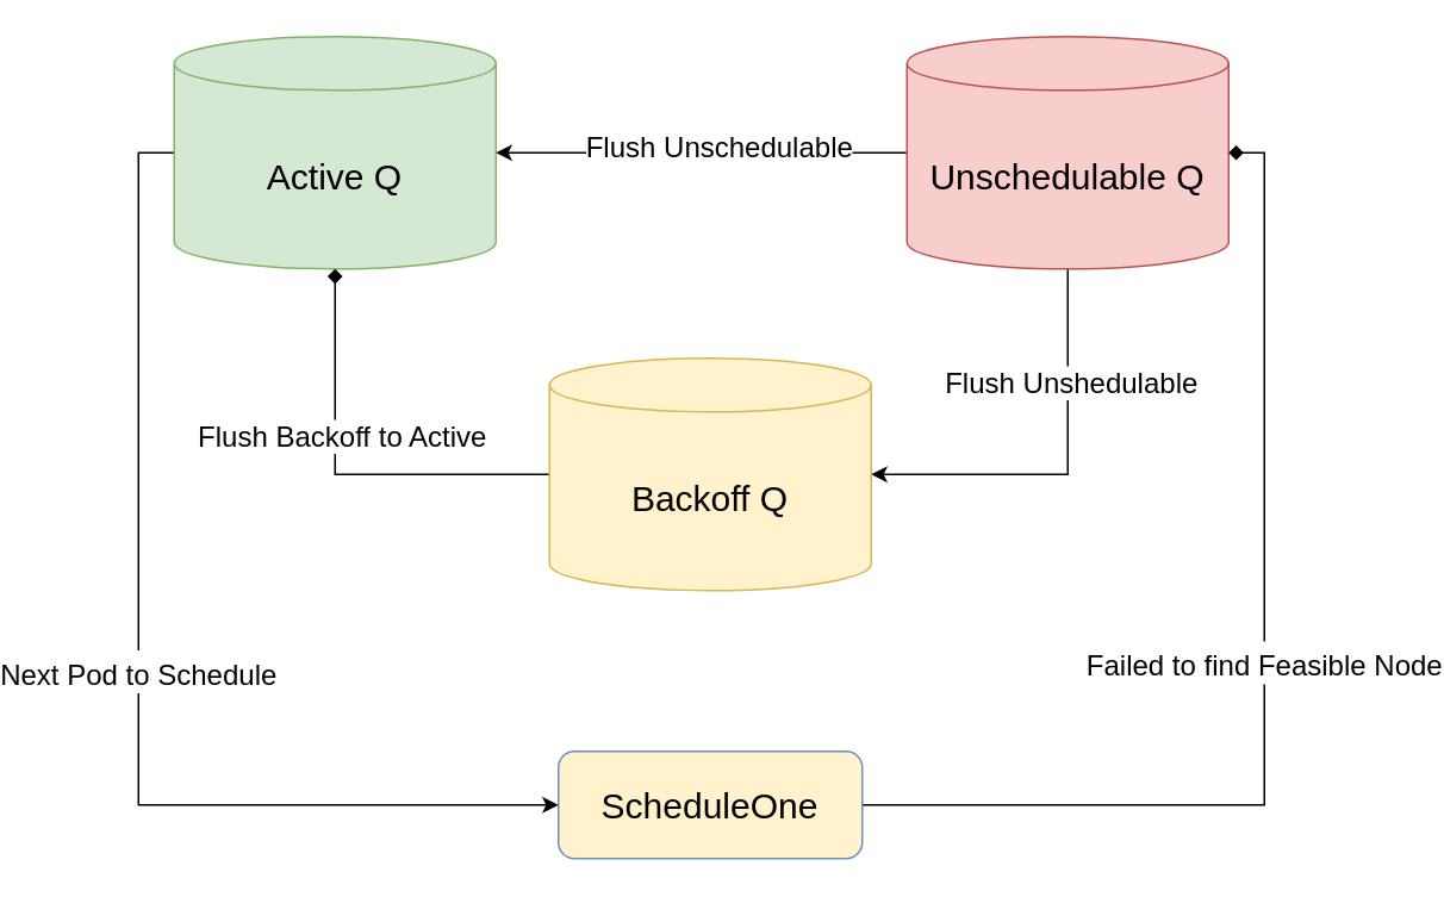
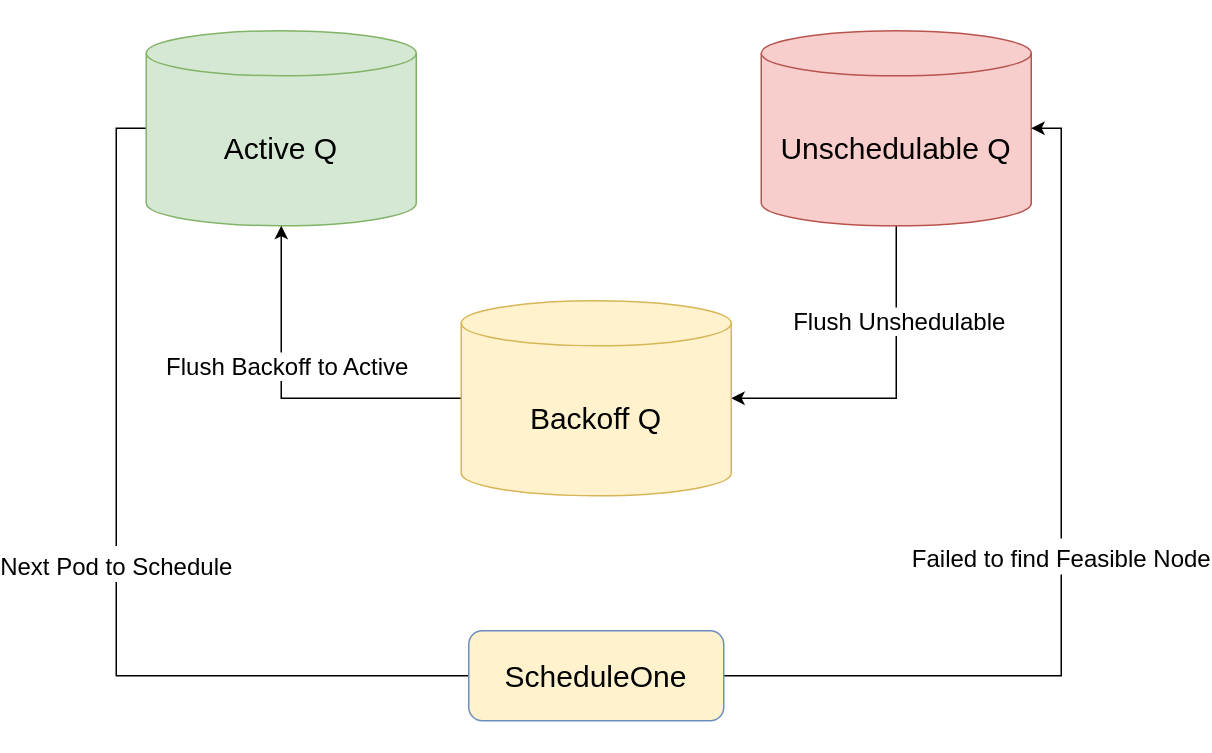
- <mxCell id="4" style="edgeStyle=orthogonalEdgeStyle;rounded=0;orthogonalLoop=1;jettySize=auto;html=1;exitX=0;exitY=0.5;exitDx=0;exitDy=0;exitPerimeter=0;entryX=1;entryY=0.5;entryDx=0;entryDy=0;entryPerimeter=0;fontSize=20;" edge="1" parent="1" source="8" target="3"><mxGeometry relative="1" as="geometry" /></mxCell>
- <mxCell id="5" value="Flush Unschedulable" style="edgeLabel;html=1;align=center;verticalAlign=middle;resizable=0;points=[];fontSize=16;" vertex="1" connectable="0" parent="4"><mxGeometry x="-0.078" y="-4" relative="1" as="geometry"><mxPoint as="offset" /></mxGeometry></mxCell>
- <mxCell id="12" value="&lt;font style=&quot;font-size: 16px;&quot;&gt;Failed to find Feasible Node&lt;/font&gt;" style="edgeStyle=orthogonalEdgeStyle;rounded=0;orthogonalLoop=1;jettySize=auto;html=1;exitX=1;exitY=0.5;exitDx=0;exitDy=0;entryX=1;entryY=0.5;entryDx=0;entryDy=0;entryPerimeter=0;fontSize=20;endArrow=diamond;" edge="1" parent="1" source="13" target="8"><mxGeometry relative="1" as="geometry" /></mxCell>
+ <mxCell id="12" value="&lt;font style=&quot;font-size: 16px;&quot;&gt;Failed to find Feasible Node&lt;/font&gt;" style="edgeStyle=orthogonalEdgeStyle;rounded=0;orthogonalLoop=1;jettySize=auto;html=1;exitX=1;exitY=0.5;exitDx=0;exitDy=0;entryX=1;entryY=0.5;entryDx=0;entryDy=0;entryPerimeter=0;fontSize=20;" edge="1" parent="1" source="13" target="8"><mxGeometry relative="1" as="geometry" /></mxCell>
- <mxCell id="9" style="edgeStyle=orthogonalEdgeStyle;rounded=0;orthogonalLoop=1;jettySize=auto;html=1;exitX=0;exitY=0.5;exitDx=0;exitDy=0;exitPerimeter=0;entryX=0.5;entryY=1;entryDx=0;entryDy=0;entryPerimeter=0;fontSize=20;endArrow=diamond;" edge="1" parent="1" source="11" target="3"><mxGeometry relative="1" as="geometry" /></mxCell>
+ <mxCell id="9" style="edgeStyle=orthogonalEdgeStyle;rounded=0;orthogonalLoop=1;jettySize=auto;html=1;exitX=0;exitY=0.5;exitDx=0;exitDy=0;exitPerimeter=0;entryX=0.5;entryY=1;entryDx=0;entryDy=0;entryPerimeter=0;fontSize=20;" edge="1" parent="1" source="11" target="3"><mxGeometry relative="1" as="geometry" /></mxCell>
- <mxCell id="2" value="&lt;font style=&quot;font-size: 16px;&quot;&gt;Next Pod to Schedule&lt;/font&gt;" style="edgeStyle=orthogonalEdgeStyle;rounded=0;orthogonalLoop=1;jettySize=auto;html=1;exitX=0;exitY=0.5;exitDx=0;exitDy=0;exitPerimeter=0;entryX=0;entryY=0.5;entryDx=0;entryDy=0;fontSize=20;" edge="1" parent="1" source="3" target="13"><mxGeometry relative="1" as="geometry" /></mxCell>
+ <mxCell id="2" value="&lt;font style=&quot;font-size: 16px;&quot;&gt;Next Pod to Schedule&lt;/font&gt;" style="edgeStyle=orthogonalEdgeStyle;rounded=0;orthogonalLoop=1;jettySize=auto;html=1;exitX=0;exitY=0.5;exitDx=0;exitDy=0;exitPerimeter=0;entryX=0;entryY=0.5;entryDx=0;entryDy=0;fontSize=20;endArrow=none;" edge="1" parent="1" source="3" target="13"><mxGeometry relative="1" as="geometry" /></mxCell>
